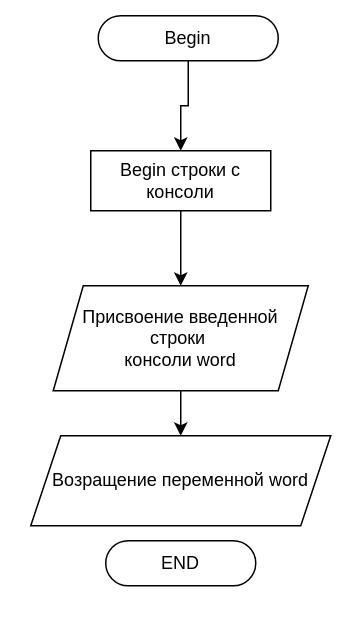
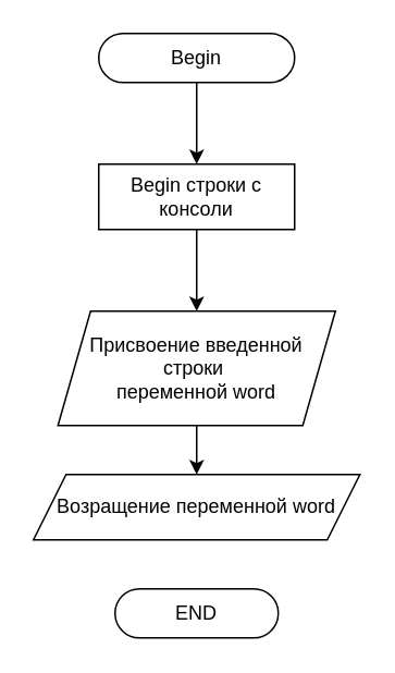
- <mxCell id="3" value="Вegin" style="rounded=1;whiteSpace=wrap;html=1;arcSize=50;" vertex="1" parent="1"><mxGeometry x="65" y="10" width="120" height="30" as="geometry" /></mxCell>
+ <mxCell id="3" value="Вegin" style="rounded=1;whiteSpace=wrap;html=1;arcSize=50;" vertex="1" parent="1"><mxGeometry x="60" y="20" width="120" height="30" as="geometry" /></mxCell>
- <mxCell id="7" value="Присвоение введенной строки&amp;nbsp;&lt;br&gt;консоли word" style="shape=parallelogram;perimeter=parallelogramPerimeter;whiteSpace=wrap;html=1;fixedSize=1;" vertex="1" parent="1"><mxGeometry x="35" y="190" width="170" height="70" as="geometry" /></mxCell>
+ <mxCell id="7" value="Присвоение введенной строки&amp;nbsp;&lt;br&gt;переменной word" style="shape=parallelogram;perimeter=parallelogramPerimeter;whiteSpace=wrap;html=1;fixedSize=1;" vertex="1" parent="1"><mxGeometry x="35" y="190" width="170" height="70" as="geometry" /></mxCell>
- <mxCell id="8" value="Возращение переменной word" style="shape=parallelogram;perimeter=parallelogramPerimeter;whiteSpace=wrap;html=1;fixedSize=1;" vertex="1" parent="1"><mxGeometry x="20" y="290" width="200" height="60" as="geometry" /></mxCell>
+ <mxCell id="8" value="Возращение переменной word" style="shape=parallelogram;perimeter=parallelogramPerimeter;whiteSpace=wrap;html=1;fixedSize=1;" vertex="1" parent="1"><mxGeometry x="20" y="290" width="200" height="40" as="geometry" /></mxCell>
